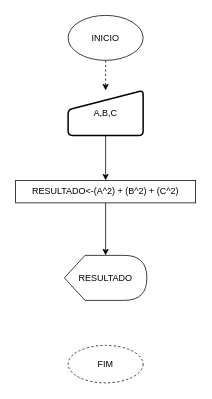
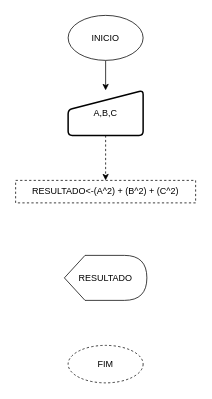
- <mxCell id="2" value="" style="edgeStyle=orthogonalEdgeStyle;rounded=0;orthogonalLoop=1;jettySize=auto;html=1;dashed=1;" edge="1" parent="1" source="3" target="9"><mxGeometry relative="1" as="geometry" /></mxCell>
+ <mxCell id="2" value="" style="edgeStyle=orthogonalEdgeStyle;rounded=0;orthogonalLoop=1;jettySize=auto;html=1;" edge="1" parent="1" source="3" target="9"><mxGeometry relative="1" as="geometry" /></mxCell>
- <mxCell id="8" value="" style="edgeStyle=orthogonalEdgeStyle;rounded=0;orthogonalLoop=1;jettySize=auto;html=1;" edge="1" parent="1" source="9" target="5"><mxGeometry relative="1" as="geometry" /></mxCell>
+ <mxCell id="8" value="" style="edgeStyle=orthogonalEdgeStyle;rounded=0;orthogonalLoop=1;jettySize=auto;html=1;dashed=1;" edge="1" parent="1" source="9" target="5"><mxGeometry relative="1" as="geometry" /></mxCell>
- <mxCell id="5" value="RESULTADO&amp;lt;-(A^2) + (B^2) + (C^2)" style="whiteSpace=wrap;html=1;" parent="1" vertex="1"><mxGeometry x="20" y="240" width="240" height="30" as="geometry" /></mxCell>
+ <mxCell id="5" value="RESULTADO&amp;lt;-(A^2) + (B^2) + (C^2)" style="whiteSpace=wrap;html=1;dashed=1;" parent="1" vertex="1"><mxGeometry x="20" y="240" width="240" height="30" as="geometry" /></mxCell>
- <mxCell id="4" value="" style="edgeStyle=none;rounded=0;orthogonalLoop=1;jettySize=auto;html=1;" parent="1" source="5" target="6" edge="1"><mxGeometry relative="1" as="geometry" /></mxCell>
